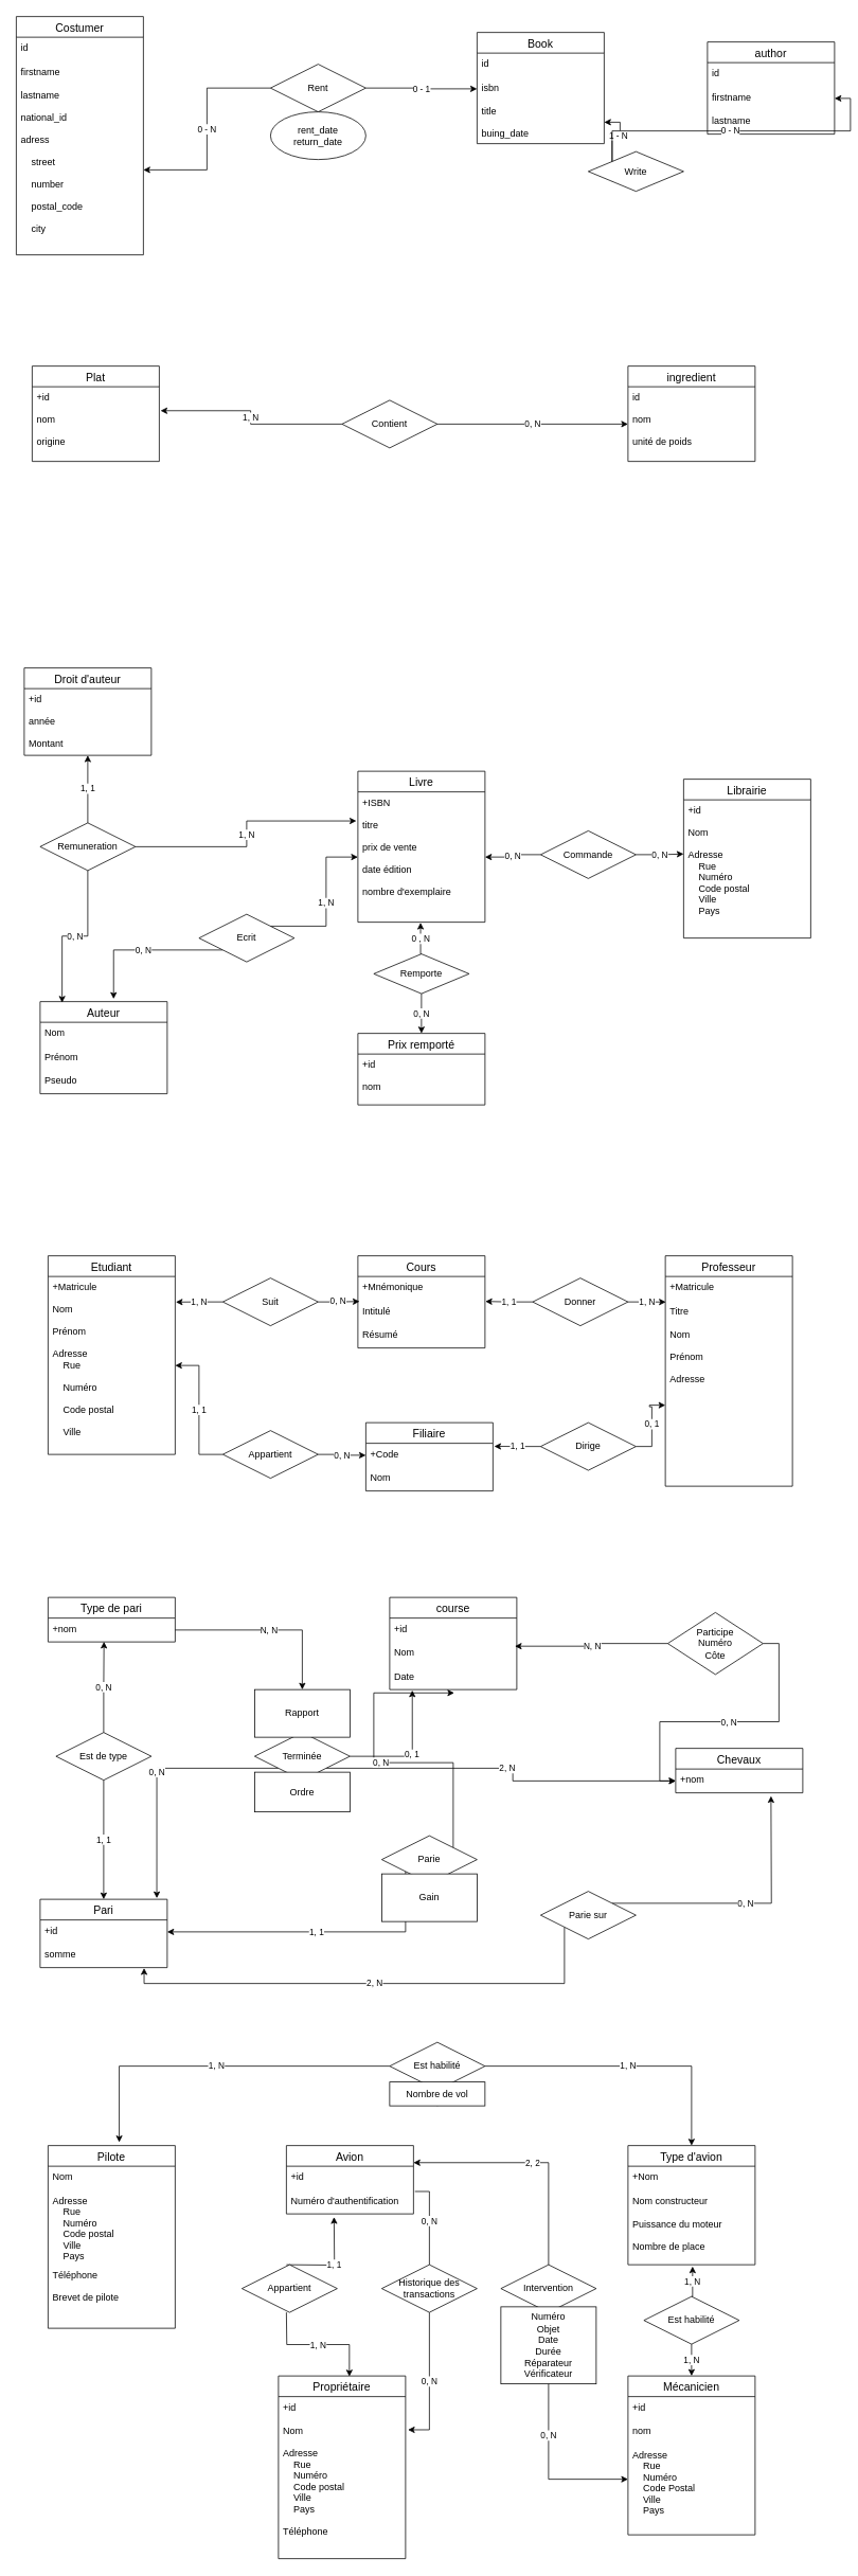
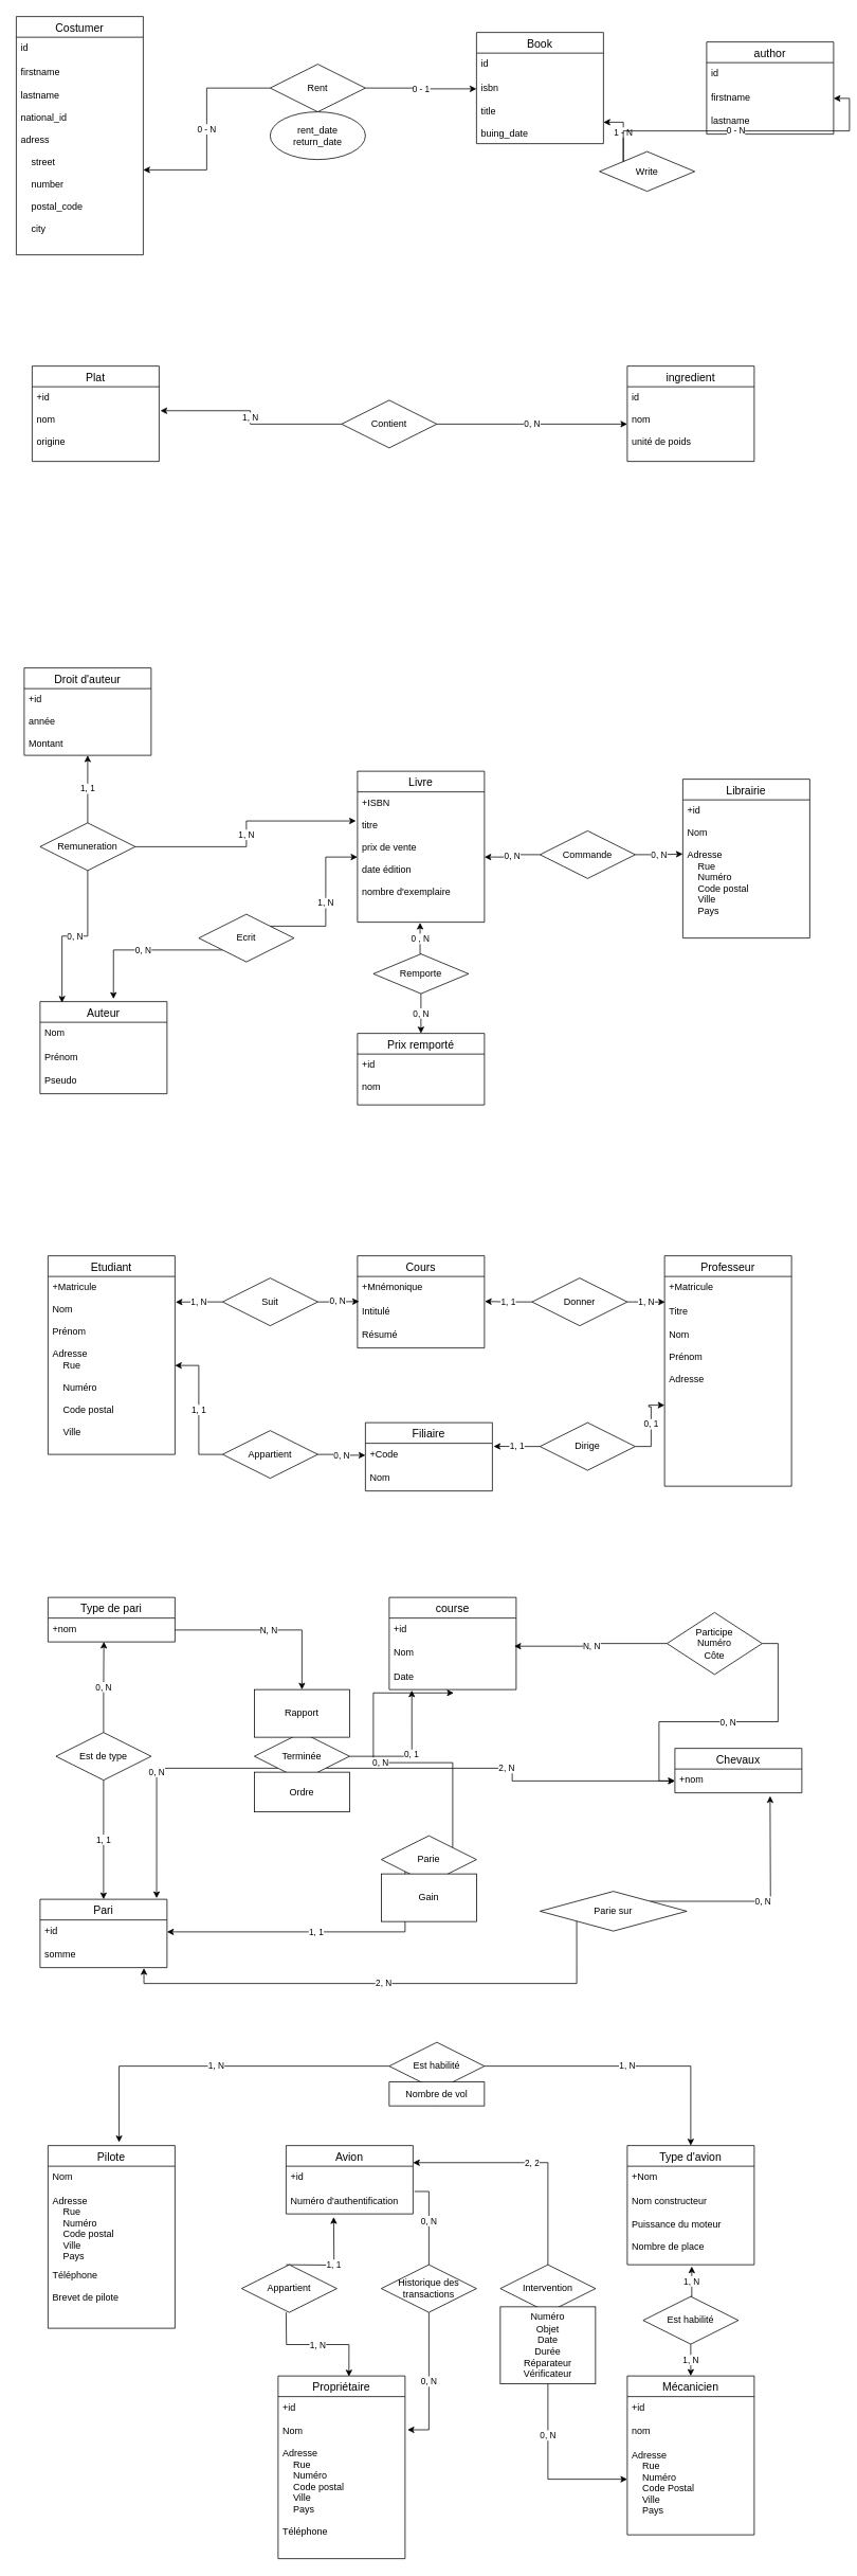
- <mxCell id="20" value="Write" style="shape=rhombus;perimeter=rhombusPerimeter;whiteSpace=wrap;html=1;align=center;" vertex="1" parent="1"><mxGeometry x="740" y="190" width="120" height="50" as="geometry" /></mxCell>
+ <mxCell id="20" value="Write" style="shape=rhombus;perimeter=rhombusPerimeter;whiteSpace=wrap;html=1;align=center;" vertex="1" parent="1"><mxGeometry x="755" y="190" width="120" height="50" as="geometry" /></mxCell>
- <mxCell id="110" value="Parie sur" style="shape=rhombus;perimeter=rhombusPerimeter;whiteSpace=wrap;html=1;align=center;" vertex="1" parent="1"><mxGeometry x="680" y="2380" width="120" height="60" as="geometry" /></mxCell>
+ <mxCell id="110" value="Parie sur" style="shape=rhombus;perimeter=rhombusPerimeter;whiteSpace=wrap;html=1;align=center;" vertex="1" parent="1"><mxGeometry x="680" y="2380" width="185" height="50" as="geometry" /></mxCell>
